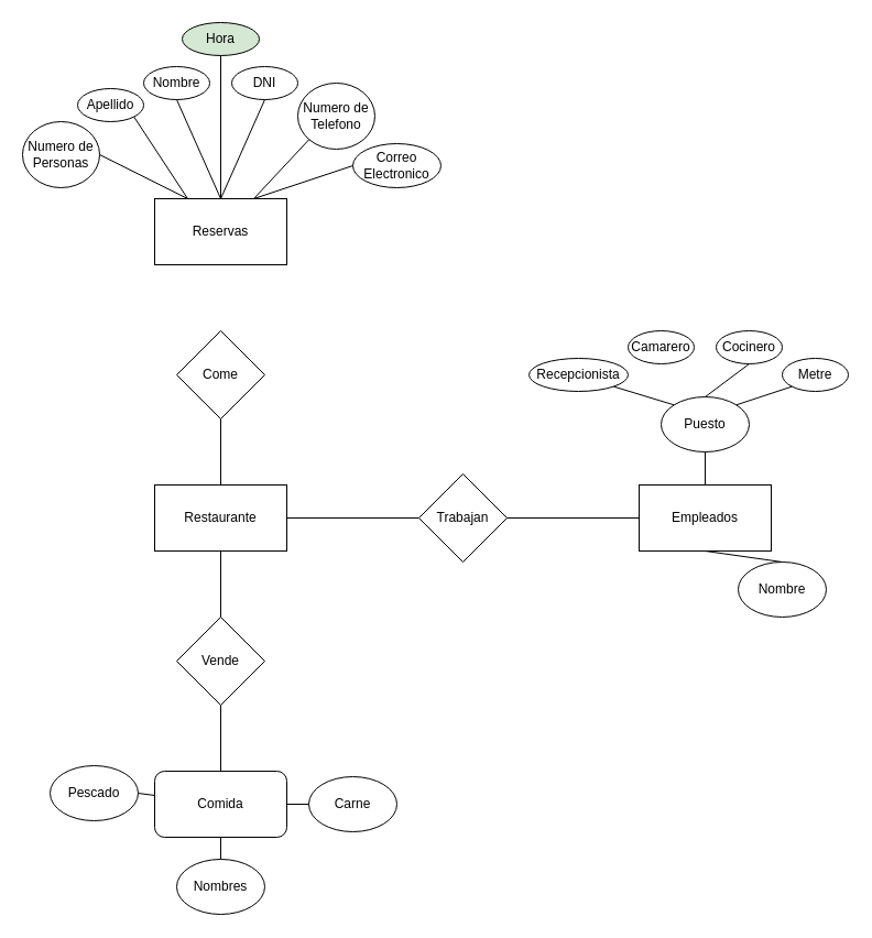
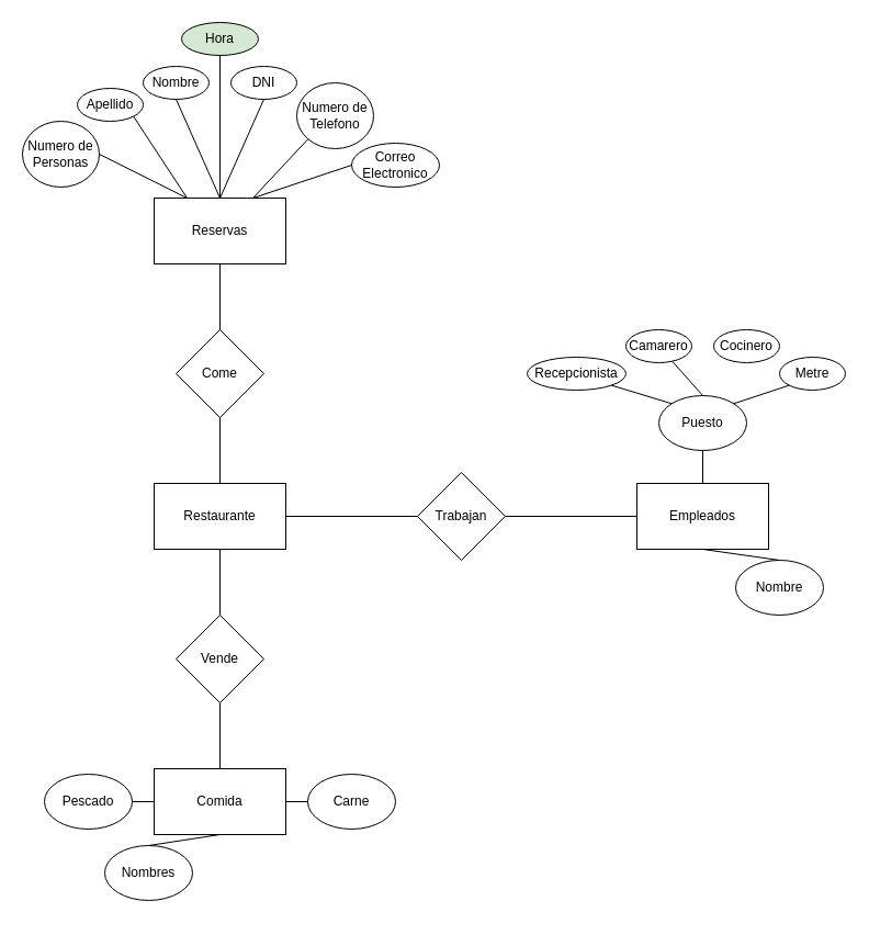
+ <mxCell id="7" value="" style="endArrow=none;html=1;rounded=0;exitX=0.5;exitY=0;exitDx=0;exitDy=0;entryX=0.5;entryY=1;entryDx=0;entryDy=0;" edge="1" parent="1" source="6" target="3"><mxGeometry width="50" height="50" relative="1" as="geometry"><mxPoint x="300" y="310" as="sourcePoint" /><mxPoint x="350" y="260" as="targetPoint" /></mxGeometry></mxCell>
- <mxCell id="31" value="" style="endArrow=none;html=1;rounded=0;exitX=0.5;exitY=0;exitDx=0;exitDy=0;entryX=0.5;entryY=1;entryDx=0;entryDy=0;" edge="1" parent="1" source="22" target="27"><mxGeometry width="50" height="50" relative="1" as="geometry"><mxPoint x="300" y="390" as="sourcePoint" /><mxPoint x="350" y="340" as="targetPoint" /></mxGeometry></mxCell>
+ <mxCell id="31" value="" style="endArrow=none;html=1;rounded=0;exitX=0.5;exitY=0;exitDx=0;exitDy=0;" edge="1" parent="1" source="22" target="26"><mxGeometry width="50" height="50" relative="1" as="geometry"><mxPoint x="300" y="390" as="sourcePoint" /><mxPoint x="350" y="340" as="targetPoint" /></mxGeometry></mxCell>
- <mxCell id="17" value="Pescado" style="ellipse;whiteSpace=wrap;html=1;" vertex="1" parent="1"><mxGeometry x="45" y="695" width="80" height="50" as="geometry" /></mxCell>
+ <mxCell id="17" value="Pescado" style="ellipse;whiteSpace=wrap;html=1;" vertex="1" parent="1"><mxGeometry x="40" y="705" width="80" height="50" as="geometry" /></mxCell>
- <mxCell id="13" value="Comida" style="whiteSpace=wrap;html=1;rounded=1;" vertex="1" parent="1"><mxGeometry x="140" y="700" width="120" height="60" as="geometry" /></mxCell>
+ <mxCell id="13" value="Comida" style="rounded=0;whiteSpace=wrap;html=1;" vertex="1" parent="1"><mxGeometry x="140" y="700" width="120" height="60" as="geometry" /></mxCell>
- <mxCell id="15" value="Nombres" style="ellipse;whiteSpace=wrap;html=1;" vertex="1" parent="1"><mxGeometry x="160" y="780" width="80" height="50" as="geometry" /></mxCell>
+ <mxCell id="15" value="Nombres" style="ellipse;whiteSpace=wrap;html=1;" vertex="1" parent="1"><mxGeometry x="95" y="770" width="80" height="50" as="geometry" /></mxCell>
